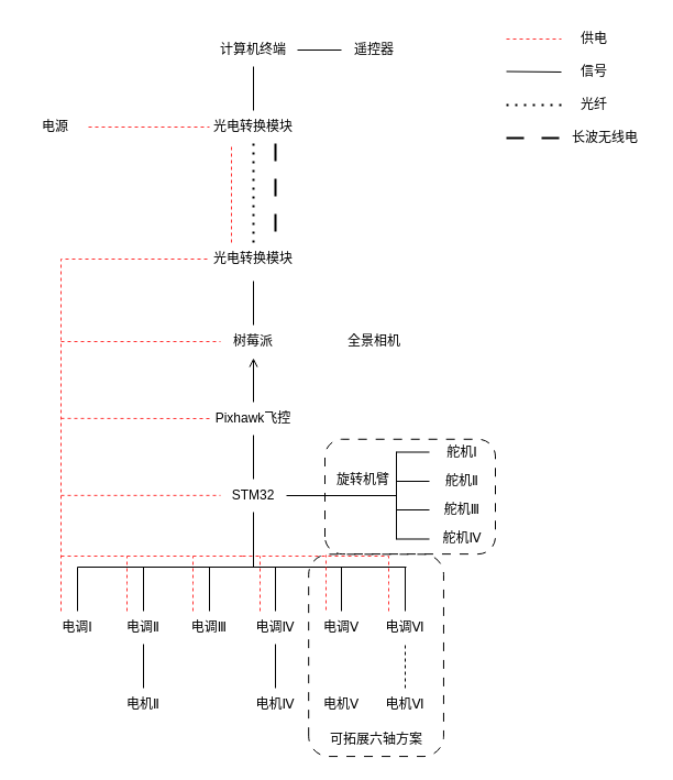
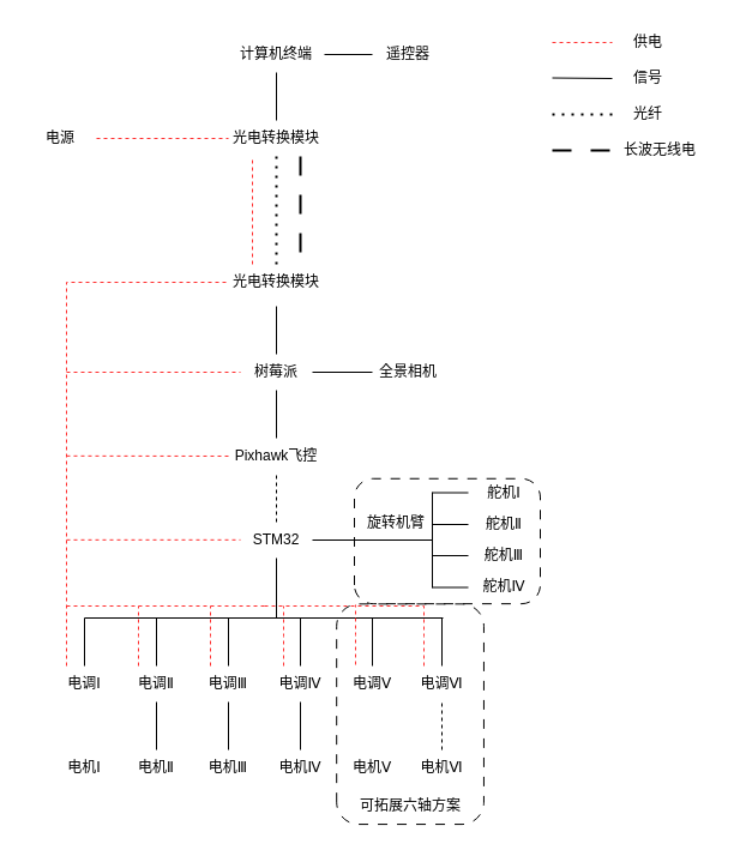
+ <mxCell id="41" value="" style="endArrow=none;html=1;rounded=0;entryX=0;entryY=0.5;entryDx=0;entryDy=0;exitX=1;exitY=0.5;exitDx=0;exitDy=0;" parent="1" source="4" target="5" edge="1"><mxGeometry width="50" height="50" relative="1" as="geometry"><mxPoint x="220" y="435" as="sourcePoint" /><mxPoint x="280" y="365" as="targetPoint" /></mxGeometry></mxCell>
- <mxCell id="38" value="" style="endArrow=open;html=1;rounded=0;entryX=0.5;entryY=1;entryDx=0;entryDy=0;exitX=0.5;exitY=0;exitDx=0;exitDy=0;" parent="1" source="6" target="4" edge="1"><mxGeometry width="50" height="50" relative="1" as="geometry"><mxPoint x="390" y="425" as="sourcePoint" /><mxPoint x="440" y="375" as="targetPoint" /></mxGeometry></mxCell>
+ <mxCell id="38" value="" style="endArrow=none;html=1;rounded=0;entryX=0.5;entryY=1;entryDx=0;entryDy=0;exitX=0.5;exitY=0;exitDx=0;exitDy=0;" parent="1" source="6" target="4" edge="1"><mxGeometry width="50" height="50" relative="1" as="geometry"><mxPoint x="390" y="425" as="sourcePoint" /><mxPoint x="440" y="375" as="targetPoint" /></mxGeometry></mxCell>
- <mxCell id="37" value="" style="endArrow=none;html=1;rounded=0;entryX=0.5;entryY=1;entryDx=0;entryDy=0;exitX=0.5;exitY=0;exitDx=0;exitDy=0;" parent="1" source="7" target="6" edge="1"><mxGeometry width="50" height="50" relative="1" as="geometry"><mxPoint x="220" y="435" as="sourcePoint" /><mxPoint x="270" y="385" as="targetPoint" /></mxGeometry></mxCell>
+ <mxCell id="37" value="" style="endArrow=none;html=1;rounded=0;entryX=0.5;entryY=1;entryDx=0;entryDy=0;exitX=0.5;exitY=0;exitDx=0;exitDy=0;dashed=1;" parent="1" source="7" target="6" edge="1"><mxGeometry width="50" height="50" relative="1" as="geometry"><mxPoint x="220" y="435" as="sourcePoint" /><mxPoint x="270" y="385" as="targetPoint" /></mxGeometry></mxCell>
+ <mxCell id="25" value="" style="endArrow=none;html=1;rounded=0;entryX=0.5;entryY=1;entryDx=0;entryDy=0;exitX=0.5;exitY=0;exitDx=0;exitDy=0;" parent="1" source="13" target="12" edge="1"><mxGeometry width="50" height="50" relative="1" as="geometry"><mxPoint x="158" y="715" as="sourcePoint" /><mxPoint x="208" y="665" as="targetPoint" /></mxGeometry></mxCell>
+ <mxCell id="9" value="电机Ⅰ" style="text;html=1;align=center;verticalAlign=middle;whiteSpace=wrap;rounded=0;" parent="1" vertex="1"><mxGeometry x="40" y="625" width="60" height="30" as="geometry" /></mxCell>
+ <mxCell id="13" value="电机Ⅲ" style="text;html=1;align=center;verticalAlign=middle;whiteSpace=wrap;rounded=0;" parent="1" vertex="1"><mxGeometry x="160" y="625" width="60" height="30" as="geometry" /></mxCell>
